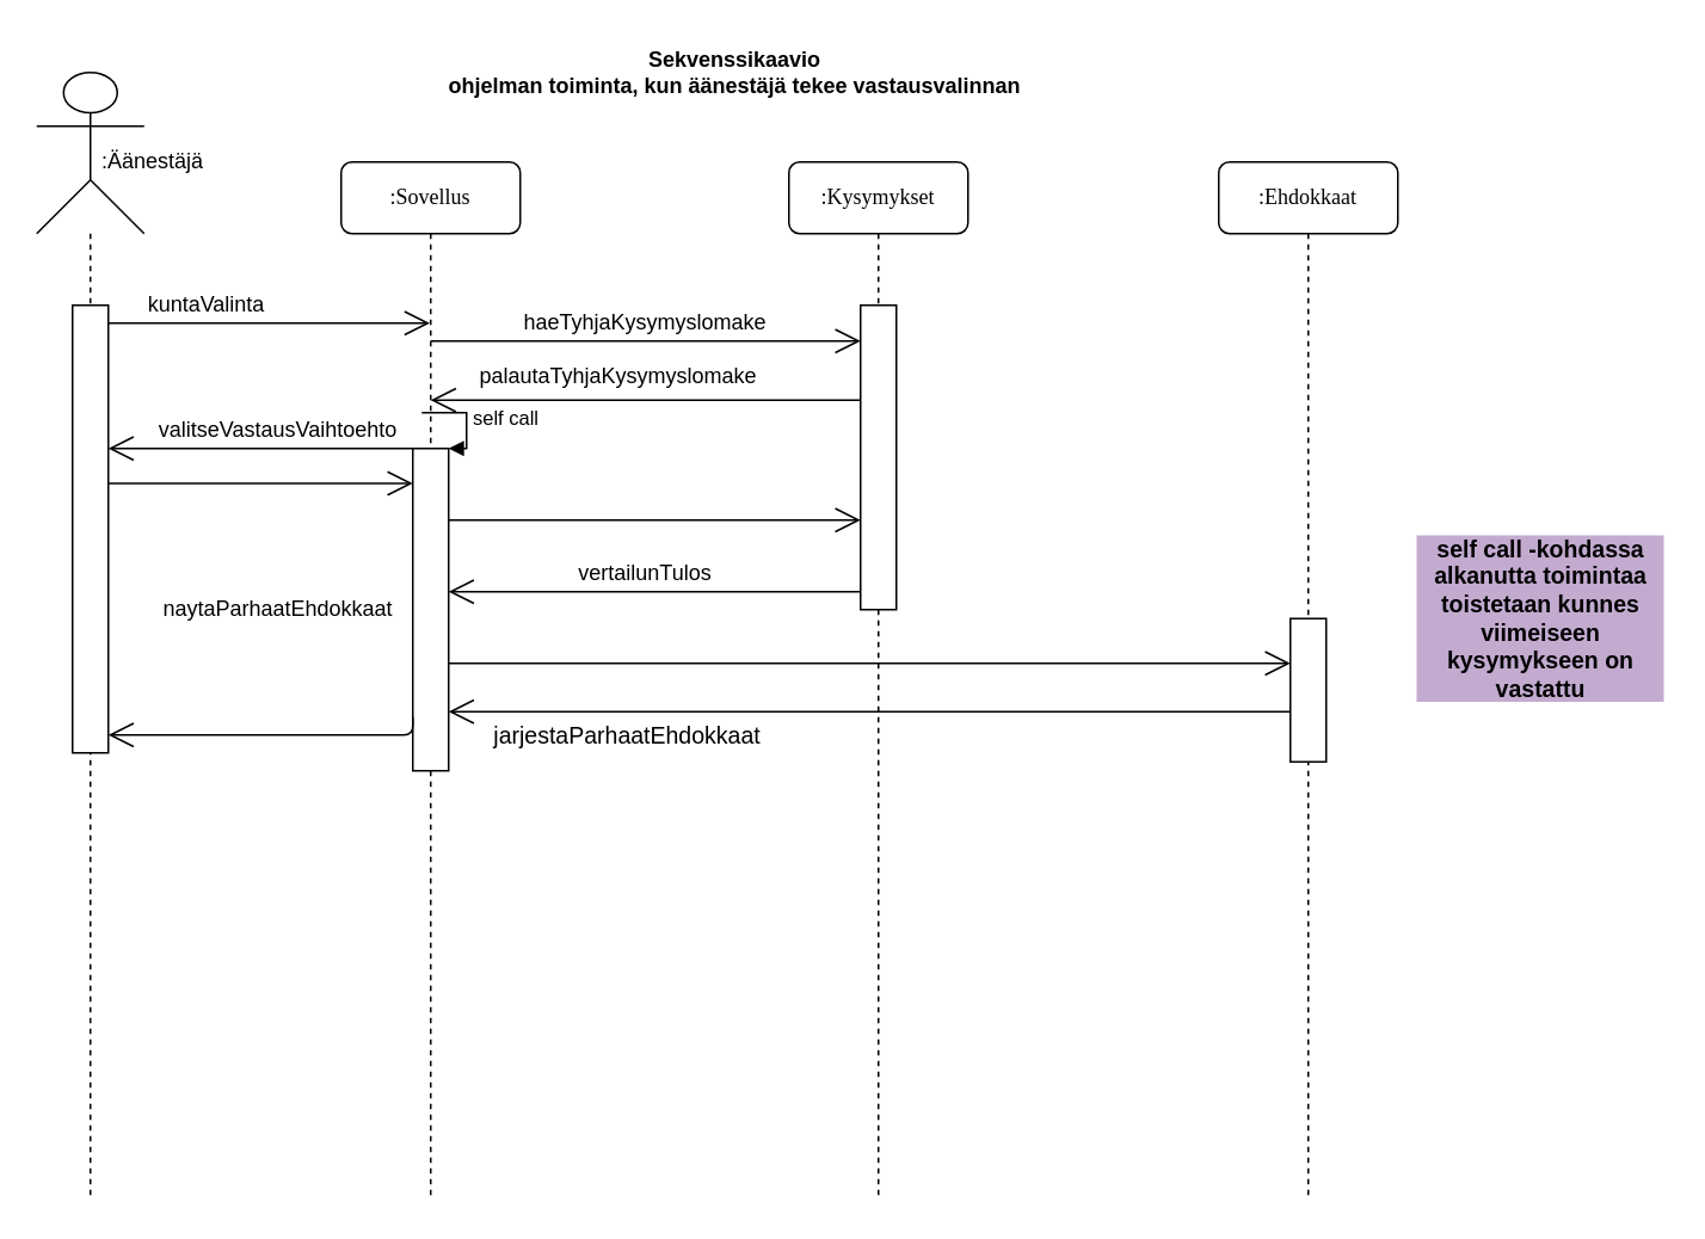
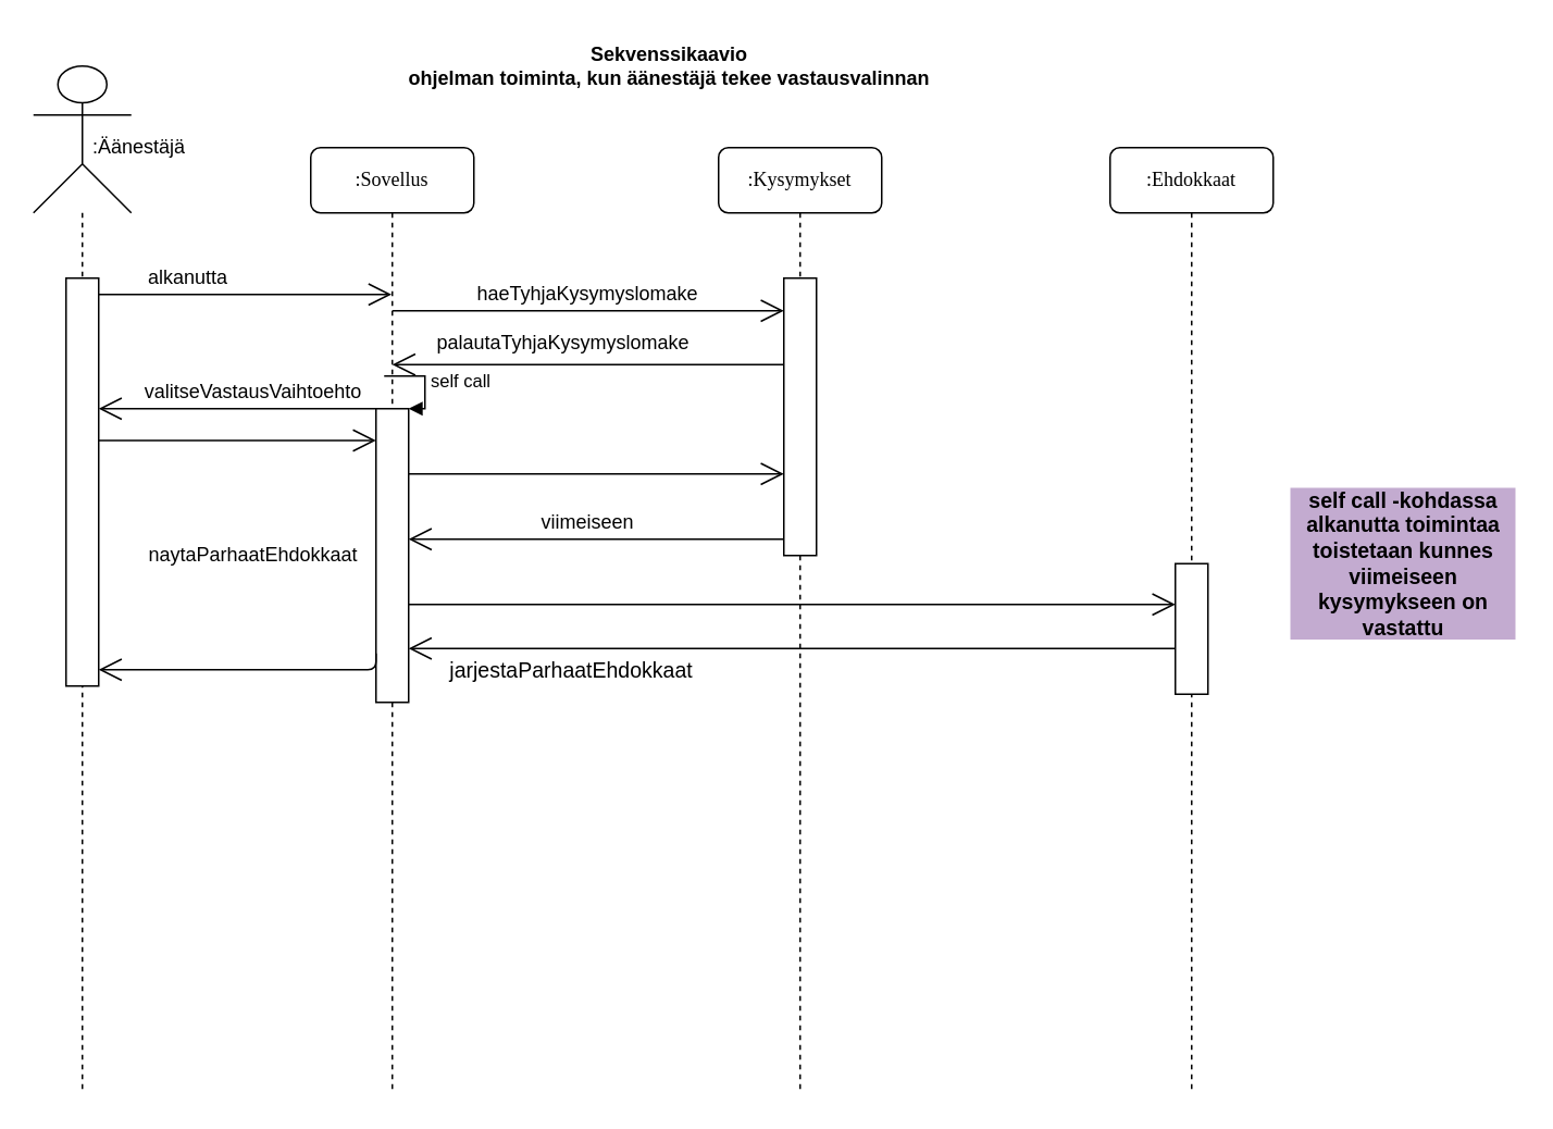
- <mxCell id="13" value="kuntaValinta" style="text;html=1;strokeColor=none;fillColor=none;align=center;verticalAlign=middle;whiteSpace=wrap;rounded=0;" vertex="1" parent="1"><mxGeometry x="60" y="160" width="110" height="20" as="geometry" /></mxCell>
+ <mxCell id="13" value="alkanutta" style="text;html=1;strokeColor=none;fillColor=none;align=center;verticalAlign=middle;whiteSpace=wrap;rounded=0;" vertex="1" parent="1"><mxGeometry x="60" y="160" width="110" height="20" as="geometry" /></mxCell>
- <mxCell id="25" value="vertailunTulos" style="text;html=1;strokeColor=none;fillColor=none;align=center;verticalAlign=middle;whiteSpace=wrap;rounded=0;" vertex="1" parent="1"><mxGeometry x="270" y="310" width="180" height="20" as="geometry" /></mxCell>
+ <mxCell id="25" value="viimeiseen" style="text;html=1;strokeColor=none;fillColor=none;align=center;verticalAlign=middle;whiteSpace=wrap;rounded=0;" vertex="1" parent="1"><mxGeometry x="270" y="310" width="180" height="20" as="geometry" /></mxCell>
